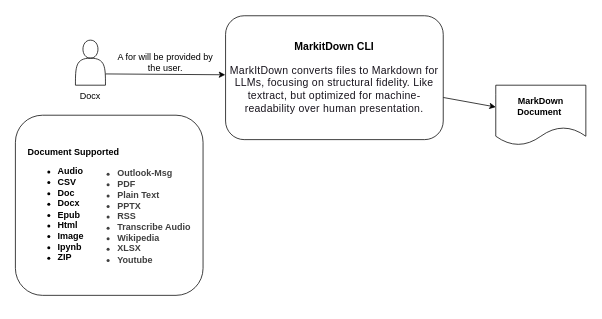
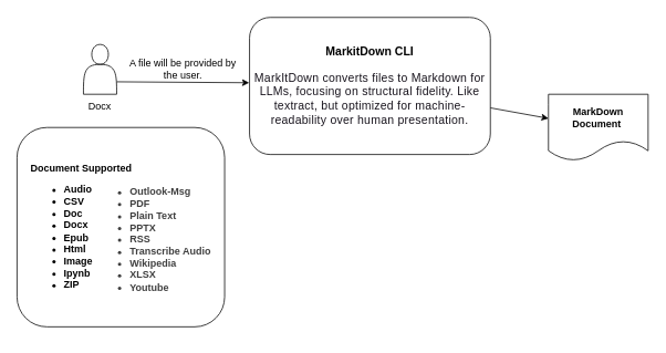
- <mxCell id="8" value="A for will be provided by the user." style="text;html=1;align=center;verticalAlign=middle;whiteSpace=wrap;rounded=0;" parent="1" vertex="1"><mxGeometry x="150" y="68" width="140" height="30" as="geometry" /></mxCell>
+ <mxCell id="8" value="A file will be provided by the user." style="text;html=1;align=center;verticalAlign=middle;whiteSpace=wrap;rounded=0;" parent="1" vertex="1"><mxGeometry x="150" y="68" width="140" height="30" as="geometry" /></mxCell>
